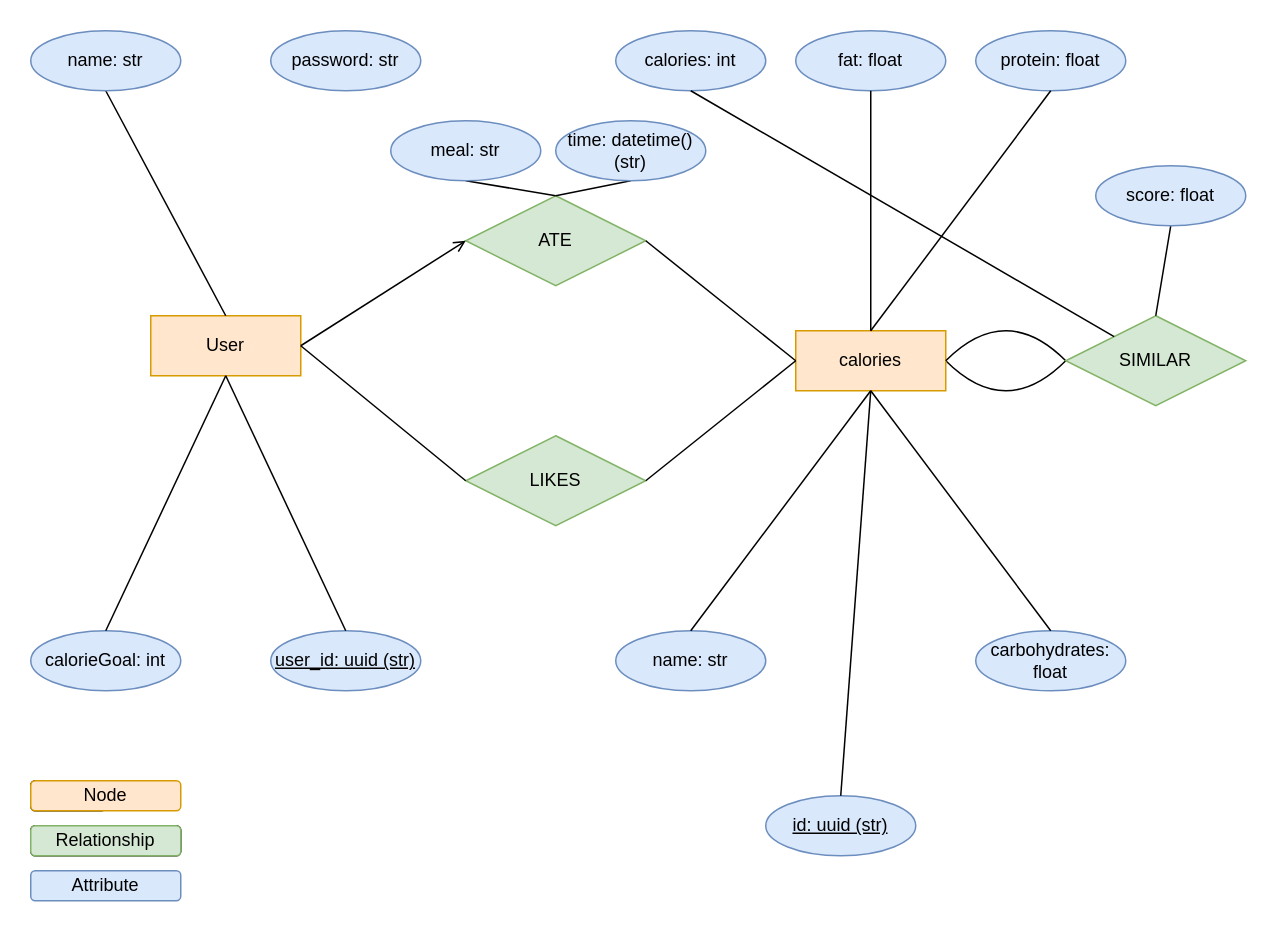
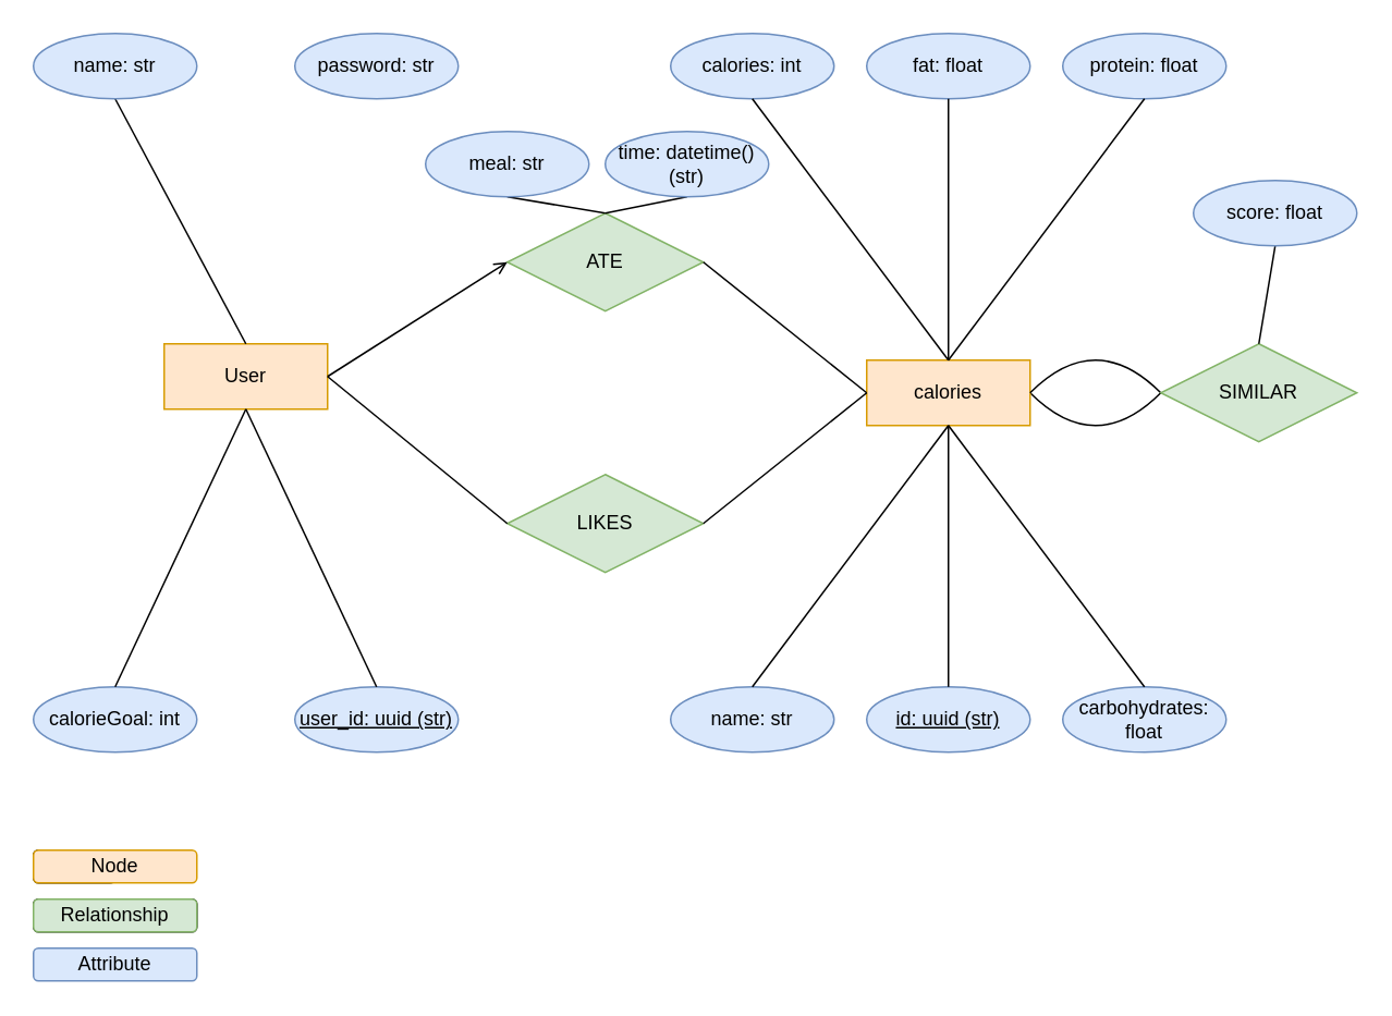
- <mxCell id="26" value="" style="endArrow=none;html=1;rounded=0;exitX=0.5;exitY=1;exitDx=0;exitDy=0;" edge="1" parent="1" source="21" target="8"><mxGeometry relative="1" as="geometry"><mxPoint x="510" y="100" as="sourcePoint" /><mxPoint x="670" y="100" as="targetPoint" /></mxGeometry></mxCell>
+ <mxCell id="26" value="" style="endArrow=none;html=1;rounded=0;exitX=0.5;exitY=1;exitDx=0;exitDy=0;entryX=0.5;entryY=0;entryDx=0;entryDy=0;" edge="1" parent="1" source="21" target="4"><mxGeometry relative="1" as="geometry"><mxPoint x="510" y="100" as="sourcePoint" /><mxPoint x="670" y="100" as="targetPoint" /></mxGeometry></mxCell>
- <mxCell id="25" value="&lt;div&gt;id: uuid (str)&lt;br&gt;&lt;/div&gt;" style="ellipse;whiteSpace=wrap;html=1;align=center;fontStyle=4;fillColor=#dae8fc;strokeColor=#6c8ebf;" vertex="1" parent="1"><mxGeometry x="510" y="530" width="100" height="40" as="geometry" /></mxCell>
+ <mxCell id="25" value="&lt;div&gt;id: uuid (str)&lt;br&gt;&lt;/div&gt;" style="ellipse;whiteSpace=wrap;html=1;align=center;fontStyle=4;fillColor=#dae8fc;strokeColor=#6c8ebf;" vertex="1" parent="1"><mxGeometry x="530" y="420" width="100" height="40" as="geometry" /></mxCell>
